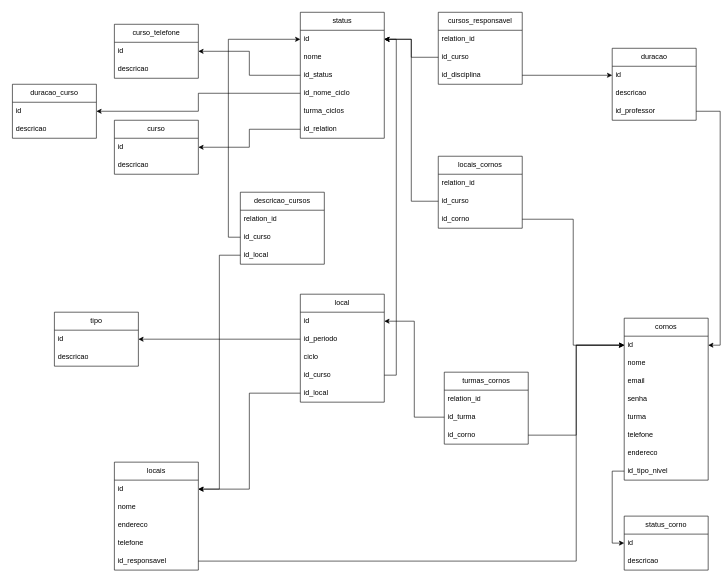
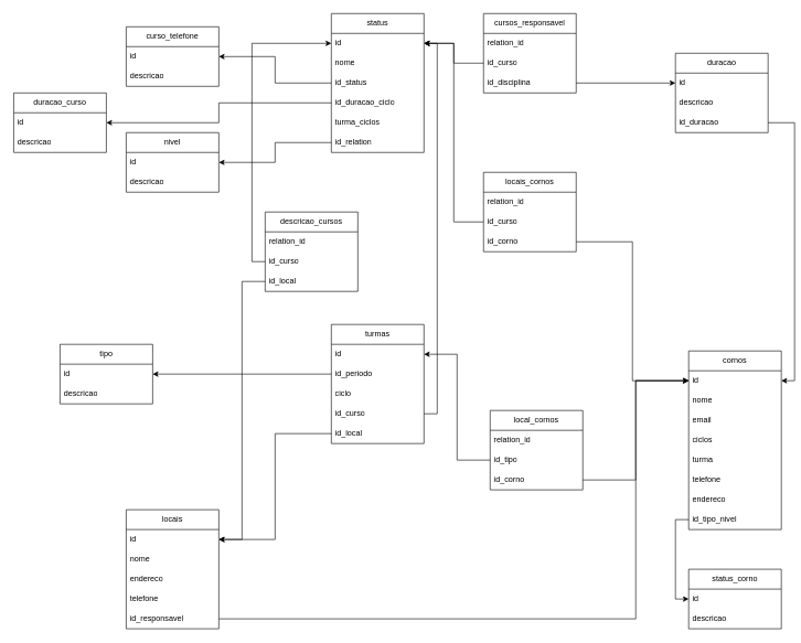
- <mxCell id="18" value="id_nome_ciclo" style="text;strokeColor=none;fillColor=none;align=left;verticalAlign=middle;spacingLeft=4;spacingRight=4;overflow=hidden;points=[[0,0.5],[1,0.5]];portConstraint=eastwest;rotatable=0;whiteSpace=wrap;html=1;" parent="14" vertex="1"><mxGeometry y="120" width="140" height="30" as="geometry" /></mxCell>
+ <mxCell id="18" value="id_duracao_ciclo" style="text;strokeColor=none;fillColor=none;align=left;verticalAlign=middle;spacingLeft=4;spacingRight=4;overflow=hidden;points=[[0,0.5],[1,0.5]];portConstraint=eastwest;rotatable=0;whiteSpace=wrap;html=1;" parent="14" vertex="1"><mxGeometry y="120" width="140" height="30" as="geometry" /></mxCell>
- <mxCell id="57" value="id_professor" style="text;strokeColor=none;fillColor=none;align=left;verticalAlign=middle;spacingLeft=4;spacingRight=4;overflow=hidden;points=[[0,0.5],[1,0.5]];portConstraint=eastwest;rotatable=0;whiteSpace=wrap;html=1;" parent="54" vertex="1"><mxGeometry y="90" width="140" height="30" as="geometry" /></mxCell>
+ <mxCell id="57" value="id_duracao" style="text;strokeColor=none;fillColor=none;align=left;verticalAlign=middle;spacingLeft=4;spacingRight=4;overflow=hidden;points=[[0,0.5],[1,0.5]];portConstraint=eastwest;rotatable=0;whiteSpace=wrap;html=1;" parent="54" vertex="1"><mxGeometry y="90" width="140" height="30" as="geometry" /></mxCell>
- <mxCell id="47" value="curso" style="swimlane;fontStyle=0;childLayout=stackLayout;horizontal=1;startSize=30;horizontalStack=0;resizeParent=1;resizeParentMax=0;resizeLast=0;collapsible=1;marginBottom=0;whiteSpace=wrap;html=1;" parent="1" vertex="1"><mxGeometry x="190" y="200" width="140" height="90" as="geometry" /></mxCell>
+ <mxCell id="47" value="nivel" style="swimlane;fontStyle=0;childLayout=stackLayout;horizontal=1;startSize=30;horizontalStack=0;resizeParent=1;resizeParentMax=0;resizeLast=0;collapsible=1;marginBottom=0;whiteSpace=wrap;html=1;" parent="1" vertex="1"><mxGeometry x="190" y="200" width="140" height="90" as="geometry" /></mxCell>
- <mxCell id="35" value="local" style="swimlane;fontStyle=0;childLayout=stackLayout;horizontal=1;startSize=30;horizontalStack=0;resizeParent=1;resizeParentMax=0;resizeLast=0;collapsible=1;marginBottom=0;whiteSpace=wrap;html=1;" parent="1" vertex="1"><mxGeometry x="500" y="490" width="140" height="180" as="geometry" /></mxCell>
+ <mxCell id="35" value="turmas" style="swimlane;fontStyle=0;childLayout=stackLayout;horizontal=1;startSize=30;horizontalStack=0;resizeParent=1;resizeParentMax=0;resizeLast=0;collapsible=1;marginBottom=0;whiteSpace=wrap;html=1;" parent="1" vertex="1"><mxGeometry x="500" y="490" width="140" height="180" as="geometry" /></mxCell>
- <mxCell id="50" value="turmas_cornos" style="swimlane;fontStyle=0;childLayout=stackLayout;horizontal=1;startSize=30;horizontalStack=0;resizeParent=1;resizeParentMax=0;resizeLast=0;collapsible=1;marginBottom=0;whiteSpace=wrap;html=1;" parent="1" vertex="1"><mxGeometry x="740" y="620" width="140" height="120" as="geometry" /></mxCell>
+ <mxCell id="50" value="local_cornos" style="swimlane;fontStyle=0;childLayout=stackLayout;horizontal=1;startSize=30;horizontalStack=0;resizeParent=1;resizeParentMax=0;resizeLast=0;collapsible=1;marginBottom=0;whiteSpace=wrap;html=1;" parent="1" vertex="1"><mxGeometry x="740" y="620" width="140" height="120" as="geometry" /></mxCell>
- <mxCell id="6" value="senha" style="text;strokeColor=none;fillColor=none;align=left;verticalAlign=middle;spacingLeft=4;spacingRight=4;overflow=hidden;points=[[0,0.5],[1,0.5]];portConstraint=eastwest;rotatable=0;whiteSpace=wrap;html=1;" parent="2" vertex="1"><mxGeometry y="120" width="140" height="30" as="geometry" /></mxCell>
+ <mxCell id="6" value="ciclos" style="text;strokeColor=none;fillColor=none;align=left;verticalAlign=middle;spacingLeft=4;spacingRight=4;overflow=hidden;points=[[0,0.5],[1,0.5]];portConstraint=eastwest;rotatable=0;whiteSpace=wrap;html=1;" parent="2" vertex="1"><mxGeometry y="120" width="140" height="30" as="geometry" /></mxCell>
- <mxCell id="52" value="id_turma" style="text;strokeColor=none;fillColor=none;align=left;verticalAlign=middle;spacingLeft=4;spacingRight=4;overflow=hidden;points=[[0,0.5],[1,0.5]];portConstraint=eastwest;rotatable=0;whiteSpace=wrap;html=1;" parent="50" vertex="1"><mxGeometry y="60" width="140" height="30" as="geometry" /></mxCell>
+ <mxCell id="52" value="id_tipo" style="text;strokeColor=none;fillColor=none;align=left;verticalAlign=middle;spacingLeft=4;spacingRight=4;overflow=hidden;points=[[0,0.5],[1,0.5]];portConstraint=eastwest;rotatable=0;whiteSpace=wrap;html=1;" parent="50" vertex="1"><mxGeometry y="60" width="140" height="30" as="geometry" /></mxCell>
